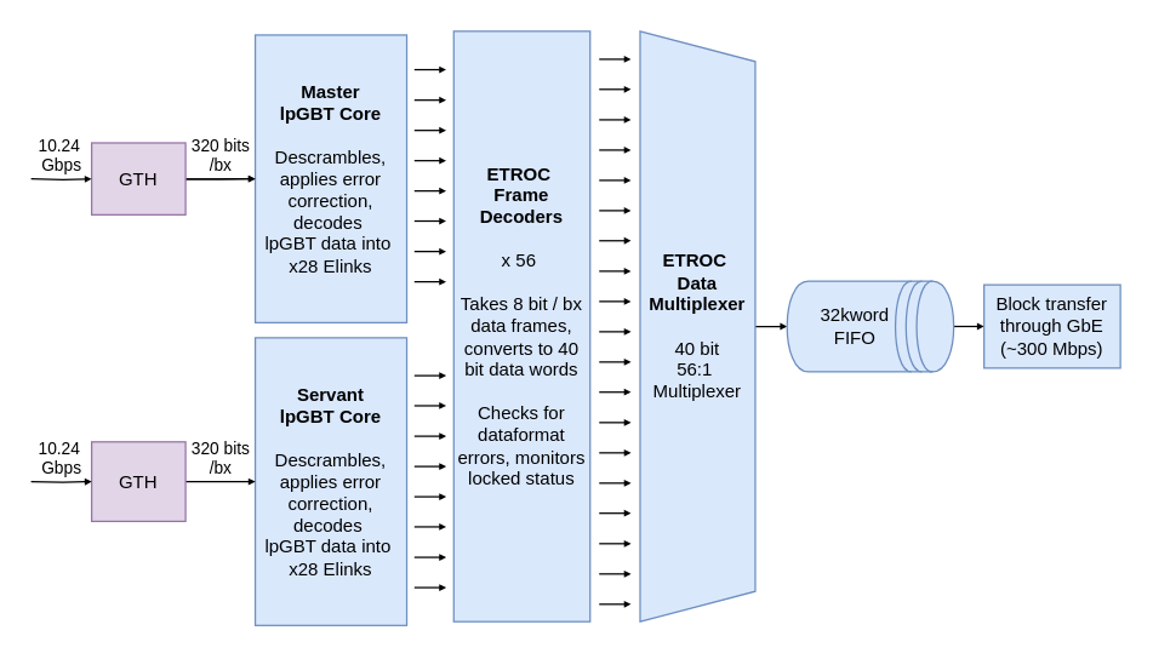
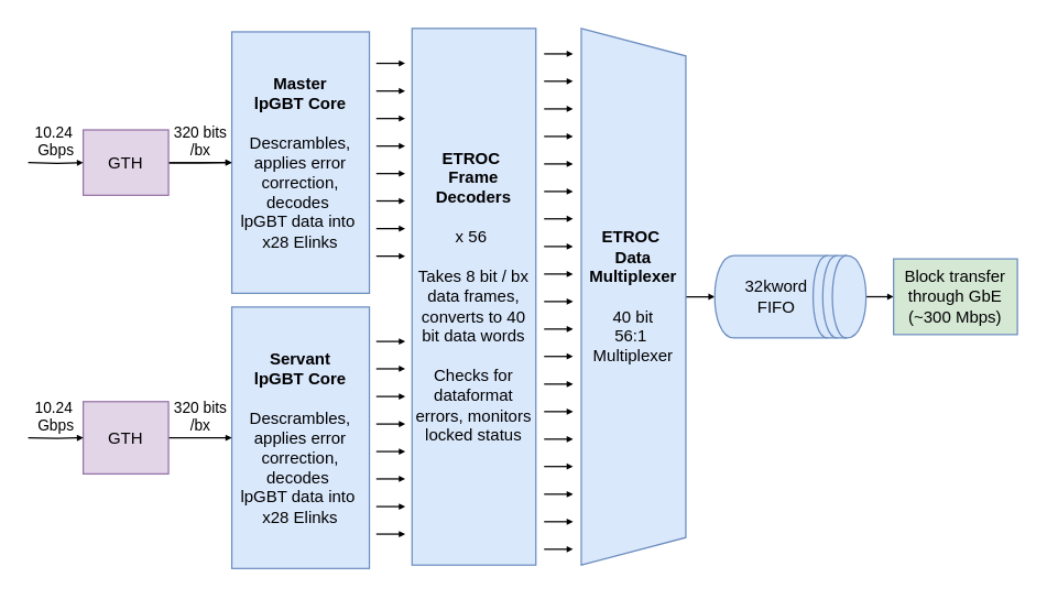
- <mxCell id="9" value="Block transfer through GbE&lt;br&gt;(~300 Mbps)" style="rounded=0;whiteSpace=wrap;html=1;fillColor=#dae8fc;strokeColor=#6c8ebf;" vertex="1" parent="1"><mxGeometry x="649" y="187.5" width="90" height="55" as="geometry" /></mxCell>
+ <mxCell id="9" value="Block transfer through GbE&lt;br&gt;(~300 Mbps)" style="rounded=0;whiteSpace=wrap;html=1;fillColor=#d5e8d4;strokeColor=#6c8ebf;" vertex="1" parent="1"><mxGeometry x="649" y="187.5" width="90" height="55" as="geometry" /></mxCell>
